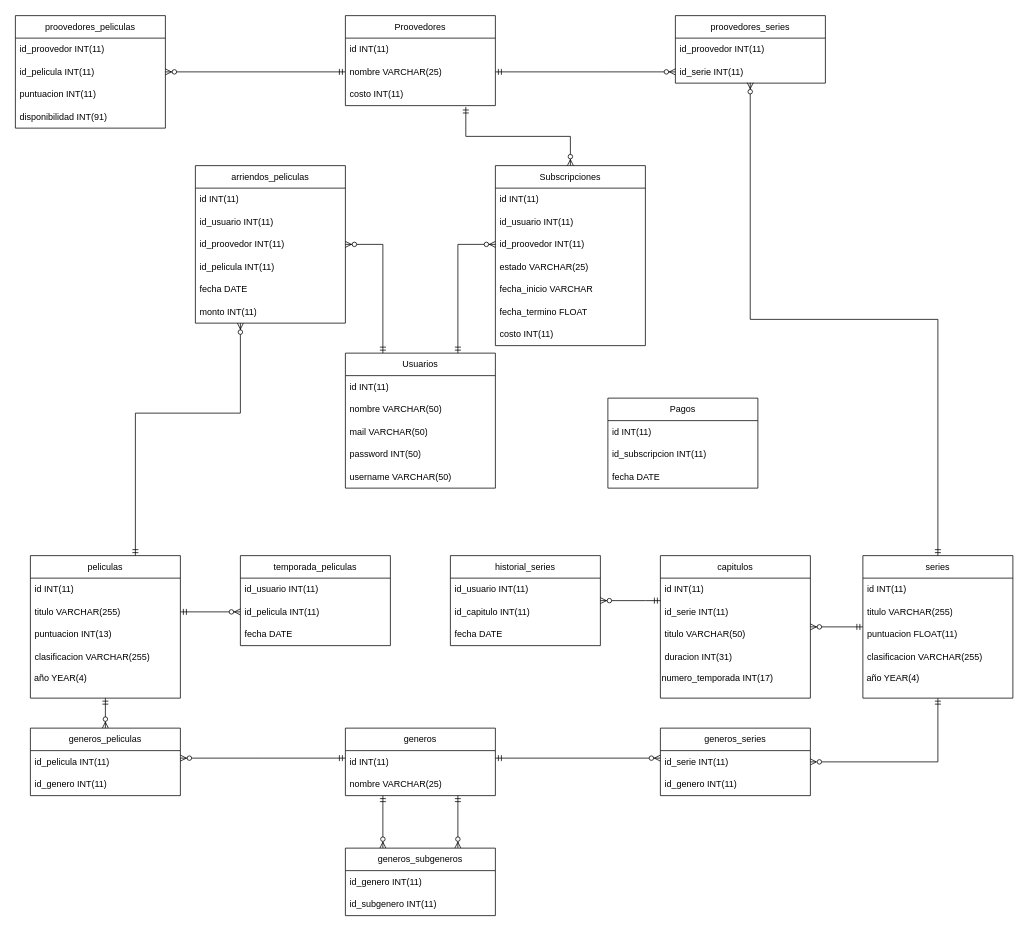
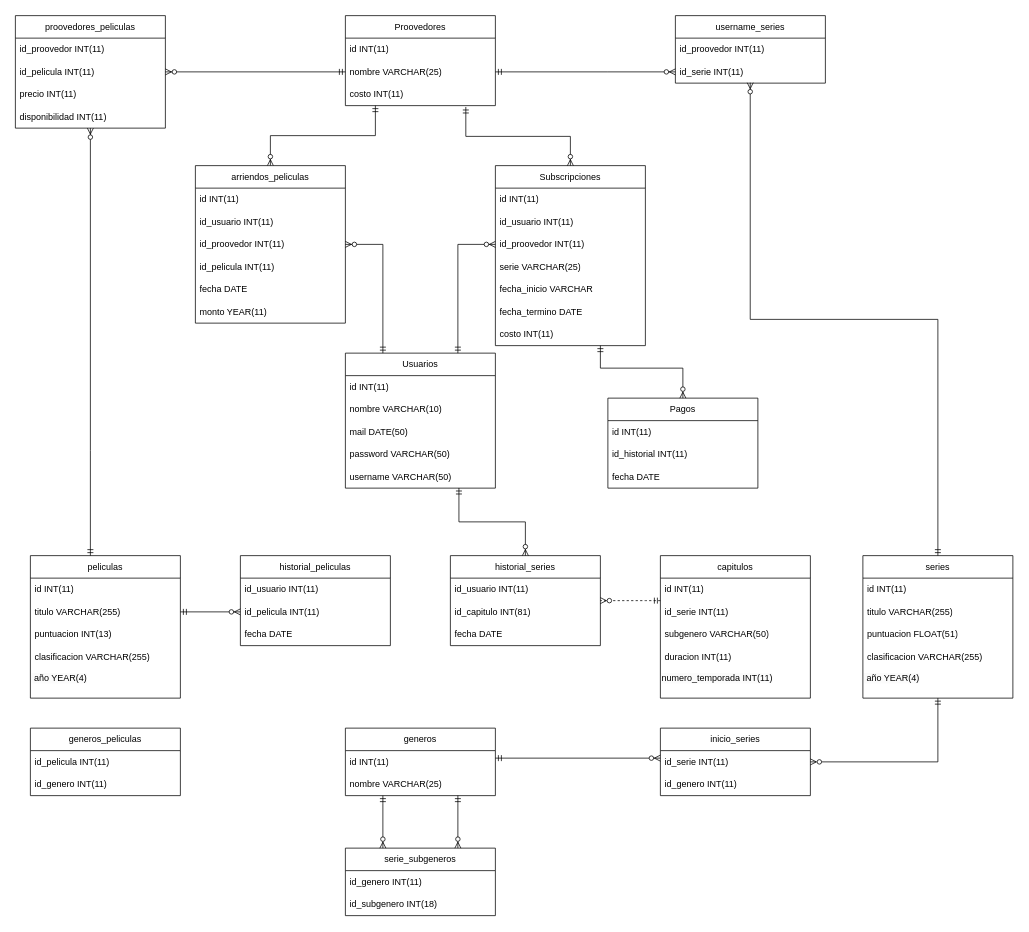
- <mxCell id="73" value="proovedores_series&lt;br&gt;" style="swimlane;fontStyle=0;childLayout=stackLayout;horizontal=1;startSize=30;horizontalStack=0;resizeParent=1;resizeParentMax=0;resizeLast=0;collapsible=1;marginBottom=0;whiteSpace=wrap;html=1;" vertex="1" parent="1"><mxGeometry x="900" y="20" width="200" height="90" as="geometry" /></mxCell>
+ <mxCell id="73" value="username_series&lt;br&gt;" style="swimlane;fontStyle=0;childLayout=stackLayout;horizontal=1;startSize=30;horizontalStack=0;resizeParent=1;resizeParentMax=0;resizeLast=0;collapsible=1;marginBottom=0;whiteSpace=wrap;html=1;" vertex="1" parent="1"><mxGeometry x="900" y="20" width="200" height="90" as="geometry" /></mxCell>
- <mxCell id="49" value="puntuacion INT(11)" style="text;strokeColor=none;fillColor=none;align=left;verticalAlign=middle;spacingLeft=4;spacingRight=4;overflow=hidden;points=[[0,0.5],[1,0.5]];portConstraint=eastwest;rotatable=0;whiteSpace=wrap;html=1;" parent="46" vertex="1"><mxGeometry y="90" width="200" height="30" as="geometry" /></mxCell>
+ <mxCell id="49" value="precio INT(11)" style="text;strokeColor=none;fillColor=none;align=left;verticalAlign=middle;spacingLeft=4;spacingRight=4;overflow=hidden;points=[[0,0.5],[1,0.5]];portConstraint=eastwest;rotatable=0;whiteSpace=wrap;html=1;" parent="46" vertex="1"><mxGeometry y="90" width="200" height="30" as="geometry" /></mxCell>
- <mxCell id="50" value="disponibilidad INT(91)" style="text;strokeColor=none;fillColor=none;align=left;verticalAlign=middle;spacingLeft=4;spacingRight=4;overflow=hidden;points=[[0,0.5],[1,0.5]];portConstraint=eastwest;rotatable=0;whiteSpace=wrap;html=1;" parent="46" vertex="1"><mxGeometry y="120" width="200" height="30" as="geometry" /></mxCell>
+ <mxCell id="50" value="disponibilidad INT(11)" style="text;strokeColor=none;fillColor=none;align=left;verticalAlign=middle;spacingLeft=4;spacingRight=4;overflow=hidden;points=[[0,0.5],[1,0.5]];portConstraint=eastwest;rotatable=0;whiteSpace=wrap;html=1;" parent="46" vertex="1"><mxGeometry y="120" width="200" height="30" as="geometry" /></mxCell>
+ <mxCell id="2" value="" style="edgeStyle=orthogonalEdgeStyle;fontSize=12;html=1;endArrow=ERzeroToMany;startArrow=ERmandOne;rounded=0;entryX=0.5;entryY=0;entryDx=0;entryDy=0;" parent="1" source="28" target="9" edge="1"><mxGeometry width="100" height="100" relative="1" as="geometry"><mxPoint x="440" y="620" as="sourcePoint" /><mxPoint x="540" y="520" as="targetPoint" /><Array as="points"><mxPoint x="500" y="180" /><mxPoint x="360" y="180" /></Array></mxGeometry></mxCell>
- <mxCell id="20" value="estado VARCHAR(25)" style="text;strokeColor=none;fillColor=none;align=left;verticalAlign=middle;spacingLeft=4;spacingRight=4;overflow=hidden;points=[[0,0.5],[1,0.5]];portConstraint=eastwest;rotatable=0;whiteSpace=wrap;html=1;" parent="16" vertex="1"><mxGeometry y="120" width="200" height="30" as="geometry" /></mxCell>
+ <mxCell id="20" value="serie VARCHAR(25)" style="text;strokeColor=none;fillColor=none;align=left;verticalAlign=middle;spacingLeft=4;spacingRight=4;overflow=hidden;points=[[0,0.5],[1,0.5]];portConstraint=eastwest;rotatable=0;whiteSpace=wrap;html=1;" parent="16" vertex="1"><mxGeometry y="120" width="200" height="30" as="geometry" /></mxCell>
- <mxCell id="15" value="monto INT(11)" style="text;strokeColor=none;fillColor=none;align=left;verticalAlign=middle;spacingLeft=4;spacingRight=4;overflow=hidden;points=[[0,0.5],[1,0.5]];portConstraint=eastwest;rotatable=0;whiteSpace=wrap;html=1;" parent="9" vertex="1"><mxGeometry y="180" width="200" height="30" as="geometry" /></mxCell>
+ <mxCell id="15" value="monto YEAR(11)" style="text;strokeColor=none;fillColor=none;align=left;verticalAlign=middle;spacingLeft=4;spacingRight=4;overflow=hidden;points=[[0,0.5],[1,0.5]];portConstraint=eastwest;rotatable=0;whiteSpace=wrap;html=1;" parent="9" vertex="1"><mxGeometry y="180" width="200" height="30" as="geometry" /></mxCell>
- <mxCell id="22" value="fecha_termino FLOAT" style="text;strokeColor=none;fillColor=none;align=left;verticalAlign=middle;spacingLeft=4;spacingRight=4;overflow=hidden;points=[[0,0.5],[1,0.5]];portConstraint=eastwest;rotatable=0;whiteSpace=wrap;html=1;" parent="16" vertex="1"><mxGeometry y="180" width="200" height="30" as="geometry" /></mxCell>
+ <mxCell id="22" value="fecha_termino DATE" style="text;strokeColor=none;fillColor=none;align=left;verticalAlign=middle;spacingLeft=4;spacingRight=4;overflow=hidden;points=[[0,0.5],[1,0.5]];portConstraint=eastwest;rotatable=0;whiteSpace=wrap;html=1;" parent="16" vertex="1"><mxGeometry y="180" width="200" height="30" as="geometry" /></mxCell>
+ <mxCell id="57" value="" style="fontSize=12;html=1;endArrow=ERzeroToMany;startArrow=ERmandOne;rounded=0;edgeStyle=orthogonalEdgeStyle;" parent="1" source="51" target="46" edge="1"><mxGeometry width="100" height="100" relative="1" as="geometry"><mxPoint x="40" y="850" as="sourcePoint" /><mxPoint x="140" y="750" as="targetPoint" /><Array as="points"><mxPoint x="120" y="600" /><mxPoint x="120" y="600" /></Array></mxGeometry></mxCell>
+ <mxCell id="44" value="" style="fontSize=12;html=1;endArrow=ERzeroToMany;startArrow=ERmandOne;rounded=0;strokeColor=default;elbow=vertical;entryX=0.5;entryY=0;entryDx=0;entryDy=0;edgeStyle=orthogonalEdgeStyle;" parent="1" source="16" target="24" edge="1"><mxGeometry width="100" height="100" relative="1" as="geometry"><mxPoint x="750" y="660" as="sourcePoint" /><mxPoint x="930" y="530" as="targetPoint" /><Array as="points"><mxPoint x="800" y="490" /><mxPoint x="910" y="490" /></Array></mxGeometry></mxCell>
- <mxCell id="5" value="nombre VARCHAR(50)" style="text;strokeColor=none;fillColor=none;align=left;verticalAlign=middle;spacingLeft=4;spacingRight=4;overflow=hidden;points=[[0,0.5],[1,0.5]];portConstraint=eastwest;rotatable=0;whiteSpace=wrap;html=1;" parent="3" vertex="1"><mxGeometry y="60" width="200" height="30" as="geometry" /></mxCell>
+ <mxCell id="5" value="nombre VARCHAR(10)" style="text;strokeColor=none;fillColor=none;align=left;verticalAlign=middle;spacingLeft=4;spacingRight=4;overflow=hidden;points=[[0,0.5],[1,0.5]];portConstraint=eastwest;rotatable=0;whiteSpace=wrap;html=1;" parent="3" vertex="1"><mxGeometry y="60" width="200" height="30" as="geometry" /></mxCell>
- <mxCell id="59" value="" style="fontSize=12;html=1;endArrow=ERzeroToMany;startArrow=ERmandOne;rounded=0;edgeStyle=orthogonalEdgeStyle;" parent="1" source="51" target="9" edge="1"><mxGeometry width="100" height="100" relative="1" as="geometry"><mxPoint x="-220" y="760" as="sourcePoint" /><mxPoint x="-190" y="740" as="targetPoint" /><Array as="points"><mxPoint x="180" y="550" /><mxPoint x="320" y="550" /></Array></mxGeometry></mxCell>
- <mxCell id="6" value="mail VARCHAR(50)" style="text;strokeColor=none;fillColor=none;align=left;verticalAlign=middle;spacingLeft=4;spacingRight=4;overflow=hidden;points=[[0,0.5],[1,0.5]];portConstraint=eastwest;rotatable=0;whiteSpace=wrap;html=1;" parent="3" vertex="1"><mxGeometry y="90" width="200" height="30" as="geometry" /></mxCell>
+ <mxCell id="6" value="mail DATE(50)" style="text;strokeColor=none;fillColor=none;align=left;verticalAlign=middle;spacingLeft=4;spacingRight=4;overflow=hidden;points=[[0,0.5],[1,0.5]];portConstraint=eastwest;rotatable=0;whiteSpace=wrap;html=1;" parent="3" vertex="1"><mxGeometry y="90" width="200" height="30" as="geometry" /></mxCell>
- <mxCell id="7" value="password INT(50)" style="text;strokeColor=none;fillColor=none;align=left;verticalAlign=middle;spacingLeft=4;spacingRight=4;overflow=hidden;points=[[0,0.5],[1,0.5]];portConstraint=eastwest;rotatable=0;whiteSpace=wrap;html=1;" parent="3" vertex="1"><mxGeometry y="120" width="200" height="30" as="geometry" /></mxCell>
+ <mxCell id="7" value="password VARCHAR(50)" style="text;strokeColor=none;fillColor=none;align=left;verticalAlign=middle;spacingLeft=4;spacingRight=4;overflow=hidden;points=[[0,0.5],[1,0.5]];portConstraint=eastwest;rotatable=0;whiteSpace=wrap;html=1;" parent="3" vertex="1"><mxGeometry y="120" width="200" height="30" as="geometry" /></mxCell>
- <mxCell id="26" value="id_subscripcion INT(11)" style="text;strokeColor=none;fillColor=none;align=left;verticalAlign=middle;spacingLeft=4;spacingRight=4;overflow=hidden;points=[[0,0.5],[1,0.5]];portConstraint=eastwest;rotatable=0;whiteSpace=wrap;html=1;" parent="24" vertex="1"><mxGeometry y="60" width="200" height="30" as="geometry" /></mxCell>
+ <mxCell id="26" value="id_historial INT(11)" style="text;strokeColor=none;fillColor=none;align=left;verticalAlign=middle;spacingLeft=4;spacingRight=4;overflow=hidden;points=[[0,0.5],[1,0.5]];portConstraint=eastwest;rotatable=0;whiteSpace=wrap;html=1;" parent="24" vertex="1"><mxGeometry y="60" width="200" height="30" as="geometry" /></mxCell>
+ <mxCell id="40" value="" style="fontSize=12;html=1;endArrow=ERzeroToMany;startArrow=ERmandOne;rounded=0;strokeColor=default;edgeStyle=elbowEdgeStyle;elbow=vertical;exitX=0.757;exitY=0.994;exitDx=0;exitDy=0;exitPerimeter=0;" parent="1" source="8" target="36" edge="1"><mxGeometry width="100" height="100" relative="1" as="geometry"><mxPoint x="230" y="450" as="sourcePoint" /><mxPoint x="80" y="500" as="targetPoint" /></mxGeometry></mxCell>
- <mxCell id="32" value="temporada_peliculas" style="swimlane;fontStyle=0;childLayout=stackLayout;horizontal=1;startSize=30;horizontalStack=0;resizeParent=1;resizeParentMax=0;resizeLast=0;collapsible=1;marginBottom=0;whiteSpace=wrap;html=1;" parent="1" vertex="1"><mxGeometry x="320" y="740" width="200" height="120" as="geometry" /></mxCell>
+ <mxCell id="32" value="historial_peliculas" style="swimlane;fontStyle=0;childLayout=stackLayout;horizontal=1;startSize=30;horizontalStack=0;resizeParent=1;resizeParentMax=0;resizeLast=0;collapsible=1;marginBottom=0;whiteSpace=wrap;html=1;" parent="1" vertex="1"><mxGeometry x="320" y="740" width="200" height="120" as="geometry" /></mxCell>
- <mxCell id="96" value="" style="fontSize=12;html=1;endArrow=ERzeroToMany;startArrow=ERmandOne;rounded=0;edgeStyle=orthogonalEdgeStyle;" edge="1" parent="1" source="84" target="36"><mxGeometry width="100" height="100" relative="1" as="geometry"><mxPoint x="110" y="830" as="sourcePoint" /><mxPoint x="210" y="730" as="targetPoint" /><Array as="points"><mxPoint x="860" y="800" /><mxPoint x="860" y="800" /></Array></mxGeometry></mxCell>
+ <mxCell id="96" value="" style="fontSize=12;html=1;endArrow=ERzeroToMany;startArrow=ERmandOne;rounded=0;edgeStyle=orthogonalEdgeStyle;dashed=1;" edge="1" parent="1" source="84" target="36"><mxGeometry width="100" height="100" relative="1" as="geometry"><mxPoint x="110" y="830" as="sourcePoint" /><mxPoint x="210" y="730" as="targetPoint" /><Array as="points"><mxPoint x="860" y="800" /><mxPoint x="860" y="800" /></Array></mxGeometry></mxCell>
- <mxCell id="38" value="id_capitulo INT(11)" style="text;strokeColor=none;fillColor=none;align=left;verticalAlign=middle;spacingLeft=4;spacingRight=4;overflow=hidden;points=[[0,0.5],[1,0.5]];portConstraint=eastwest;rotatable=0;whiteSpace=wrap;html=1;" parent="36" vertex="1"><mxGeometry y="60" width="200" height="30" as="geometry" /></mxCell>
+ <mxCell id="38" value="id_capitulo INT(81)" style="text;strokeColor=none;fillColor=none;align=left;verticalAlign=middle;spacingLeft=4;spacingRight=4;overflow=hidden;points=[[0,0.5],[1,0.5]];portConstraint=eastwest;rotatable=0;whiteSpace=wrap;html=1;" parent="36" vertex="1"><mxGeometry y="60" width="200" height="30" as="geometry" /></mxCell>
- <mxCell id="90" value="" style="edgeStyle=orthogonalEdgeStyle;fontSize=12;html=1;endArrow=ERzeroToMany;startArrow=ERmandOne;rounded=0;" edge="1" parent="1" source="77" target="84"><mxGeometry width="100" height="100" relative="1" as="geometry"><mxPoint x="80" y="1180" as="sourcePoint" /><mxPoint x="180" y="1080" as="targetPoint" /></mxGeometry></mxCell>
- <mxCell id="87" value="titulo VARCHAR(50)" style="text;strokeColor=none;fillColor=none;align=left;verticalAlign=middle;spacingLeft=4;spacingRight=4;overflow=hidden;points=[[0,0.5],[1,0.5]];portConstraint=eastwest;rotatable=0;whiteSpace=wrap;html=1;" vertex="1" parent="84"><mxGeometry y="90" width="200" height="30" as="geometry" /></mxCell>
+ <mxCell id="87" value="subgenero VARCHAR(50)" style="text;strokeColor=none;fillColor=none;align=left;verticalAlign=middle;spacingLeft=4;spacingRight=4;overflow=hidden;points=[[0,0.5],[1,0.5]];portConstraint=eastwest;rotatable=0;whiteSpace=wrap;html=1;" vertex="1" parent="84"><mxGeometry y="90" width="200" height="30" as="geometry" /></mxCell>
- <mxCell id="80" value="puntuacion FLOAT(11)" style="text;strokeColor=none;fillColor=none;align=left;verticalAlign=middle;spacingLeft=4;spacingRight=4;overflow=hidden;points=[[0,0.5],[1,0.5]];portConstraint=eastwest;rotatable=0;whiteSpace=wrap;html=1;" vertex="1" parent="77"><mxGeometry y="90" width="200" height="30" as="geometry" /></mxCell>
+ <mxCell id="80" value="puntuacion FLOAT(51)" style="text;strokeColor=none;fillColor=none;align=left;verticalAlign=middle;spacingLeft=4;spacingRight=4;overflow=hidden;points=[[0,0.5],[1,0.5]];portConstraint=eastwest;rotatable=0;whiteSpace=wrap;html=1;" vertex="1" parent="77"><mxGeometry y="90" width="200" height="30" as="geometry" /></mxCell>
- <mxCell id="88" value="duracion INT(31)" style="text;strokeColor=none;fillColor=none;align=left;verticalAlign=middle;spacingLeft=4;spacingRight=4;overflow=hidden;points=[[0,0.5],[1,0.5]];portConstraint=eastwest;rotatable=0;whiteSpace=wrap;html=1;" vertex="1" parent="84"><mxGeometry y="120" width="200" height="30" as="geometry" /></mxCell>
+ <mxCell id="88" value="duracion INT(11)" style="text;strokeColor=none;fillColor=none;align=left;verticalAlign=middle;spacingLeft=4;spacingRight=4;overflow=hidden;points=[[0,0.5],[1,0.5]];portConstraint=eastwest;rotatable=0;whiteSpace=wrap;html=1;" vertex="1" parent="84"><mxGeometry y="120" width="200" height="30" as="geometry" /></mxCell>
- <mxCell id="89" value="&lt;span style=&quot;color: rgb(0, 0, 0); font-family: Helvetica; font-size: 12px; font-style: normal; font-variant-ligatures: normal; font-variant-caps: normal; font-weight: 400; letter-spacing: normal; orphans: 2; text-align: left; text-indent: 0px; text-transform: none; widows: 2; word-spacing: 0px; -webkit-text-stroke-width: 0px; background-color: rgb(251, 251, 251); text-decoration-thickness: initial; text-decoration-style: initial; text-decoration-color: initial; float: none; display: inline !important;&quot;&gt;numero_temporada INT(17)&lt;/span&gt;" style="text;whiteSpace=wrap;html=1;" vertex="1" parent="84"><mxGeometry y="150" width="200" height="40" as="geometry" /></mxCell>
+ <mxCell id="89" value="&lt;span style=&quot;color: rgb(0, 0, 0); font-family: Helvetica; font-size: 12px; font-style: normal; font-variant-ligatures: normal; font-variant-caps: normal; font-weight: 400; letter-spacing: normal; orphans: 2; text-align: left; text-indent: 0px; text-transform: none; widows: 2; word-spacing: 0px; -webkit-text-stroke-width: 0px; background-color: rgb(251, 251, 251); text-decoration-thickness: initial; text-decoration-style: initial; text-decoration-color: initial; float: none; display: inline !important;&quot;&gt;numero_temporada INT(11)&lt;/span&gt;" style="text;whiteSpace=wrap;html=1;" vertex="1" parent="84"><mxGeometry y="150" width="200" height="40" as="geometry" /></mxCell>
- <mxCell id="63" value="" style="edgeStyle=orthogonalEdgeStyle;fontSize=12;html=1;endArrow=ERzeroToMany;startArrow=ERmandOne;rounded=0;entryX=0.5;entryY=0;entryDx=0;entryDy=0;" parent="1" source="51" target="60" edge="1"><mxGeometry width="100" height="100" relative="1" as="geometry"><mxPoint x="0" y="880" as="sourcePoint" /><mxPoint x="290" y="840" as="targetPoint" /></mxGeometry></mxCell>
- <mxCell id="91" value="generos_series" style="swimlane;fontStyle=0;childLayout=stackLayout;horizontal=1;startSize=30;horizontalStack=0;resizeParent=1;resizeParentMax=0;resizeLast=0;collapsible=1;marginBottom=0;whiteSpace=wrap;html=1;" vertex="1" parent="1"><mxGeometry x="880" y="970" width="200" height="90" as="geometry" /></mxCell>
+ <mxCell id="91" value="inicio_series" style="swimlane;fontStyle=0;childLayout=stackLayout;horizontal=1;startSize=30;horizontalStack=0;resizeParent=1;resizeParentMax=0;resizeLast=0;collapsible=1;marginBottom=0;whiteSpace=wrap;html=1;" vertex="1" parent="1"><mxGeometry x="880" y="970" width="200" height="90" as="geometry" /></mxCell>
- <mxCell id="67" value="" style="edgeStyle=orthogonalEdgeStyle;fontSize=12;html=1;endArrow=ERzeroToMany;startArrow=ERmandOne;rounded=0;" parent="1" source="64" target="60" edge="1"><mxGeometry width="100" height="100" relative="1" as="geometry"><mxPoint x="190" y="1260" as="sourcePoint" /><mxPoint x="290" y="1160" as="targetPoint" /><Array as="points"><mxPoint x="350" y="1010" /><mxPoint x="350" y="1010" /></Array></mxGeometry></mxCell>
- <mxCell id="68" value="generos_subgeneros" style="swimlane;fontStyle=0;childLayout=stackLayout;horizontal=1;startSize=30;horizontalStack=0;resizeParent=1;resizeParentMax=0;resizeLast=0;collapsible=1;marginBottom=0;whiteSpace=wrap;html=1;" parent="1" vertex="1"><mxGeometry x="460" y="1130" width="200" height="90" as="geometry" /></mxCell>
+ <mxCell id="68" value="serie_subgeneros" style="swimlane;fontStyle=0;childLayout=stackLayout;horizontal=1;startSize=30;horizontalStack=0;resizeParent=1;resizeParentMax=0;resizeLast=0;collapsible=1;marginBottom=0;whiteSpace=wrap;html=1;" parent="1" vertex="1"><mxGeometry x="460" y="1130" width="200" height="90" as="geometry" /></mxCell>
- <mxCell id="70" value="id_subgenero INT(11)" style="text;strokeColor=none;fillColor=none;align=left;verticalAlign=middle;spacingLeft=4;spacingRight=4;overflow=hidden;points=[[0,0.5],[1,0.5]];portConstraint=eastwest;rotatable=0;whiteSpace=wrap;html=1;" parent="68" vertex="1"><mxGeometry y="60" width="200" height="30" as="geometry" /></mxCell>
+ <mxCell id="70" value="id_subgenero INT(18)" style="text;strokeColor=none;fillColor=none;align=left;verticalAlign=middle;spacingLeft=4;spacingRight=4;overflow=hidden;points=[[0,0.5],[1,0.5]];portConstraint=eastwest;rotatable=0;whiteSpace=wrap;html=1;" parent="68" vertex="1"><mxGeometry y="60" width="200" height="30" as="geometry" /></mxCell>
